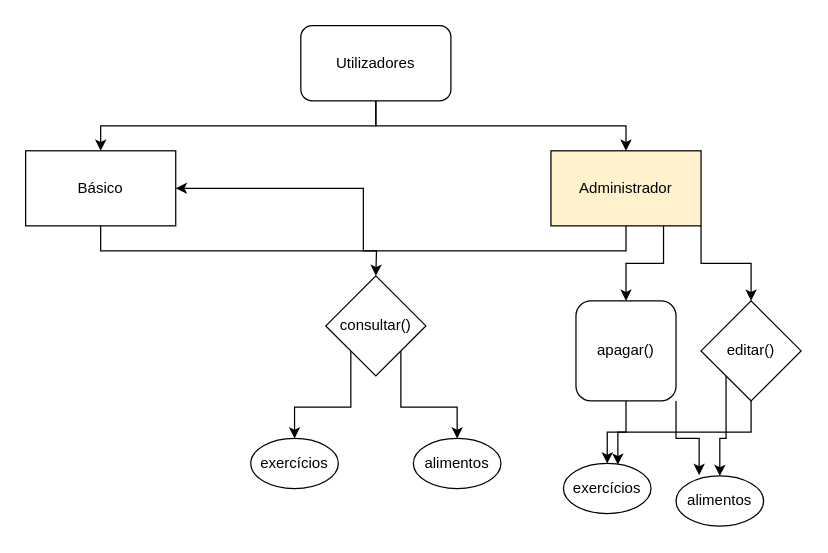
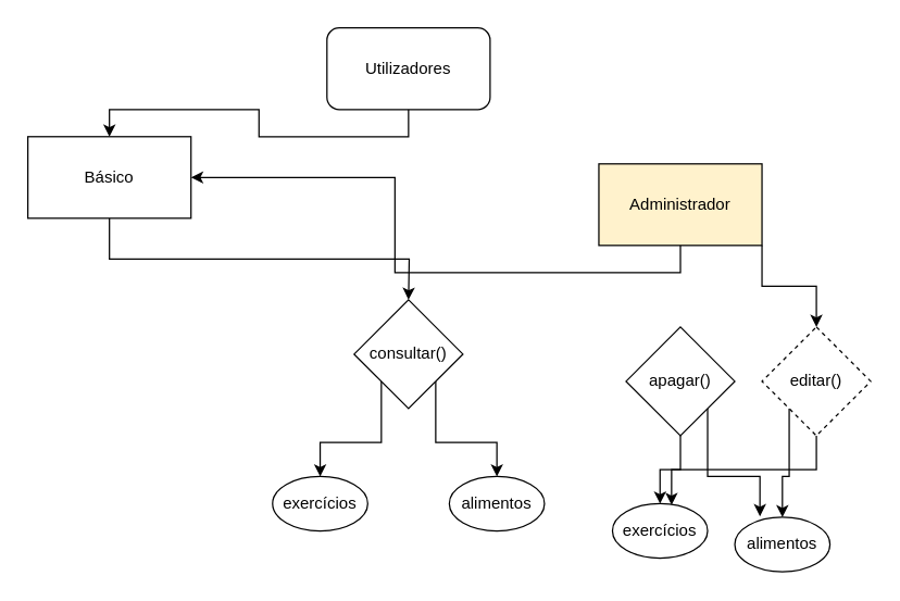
- <mxCell id="9" style="edgeStyle=orthogonalEdgeStyle;rounded=0;orthogonalLoop=1;jettySize=auto;html=1;exitX=0.5;exitY=1;exitDx=0;exitDy=0;entryX=0.5;entryY=0;entryDx=0;entryDy=0;fontFamily=Helvetica;" edge="1" parent="1" source="10" target="7"><mxGeometry relative="1" as="geometry" /></mxCell>
- <mxCell id="3" value="Básico" style="rounded=0;whiteSpace=wrap;html=1;fontFamily=Helvetica;" vertex="1" parent="1"><mxGeometry x="20" y="120" width="120" height="60" as="geometry" /></mxCell>
+ <mxCell id="3" value="Básico" style="rounded=0;whiteSpace=wrap;html=1;fontFamily=Helvetica;" vertex="1" parent="1"><mxGeometry x="20" y="100" width="120" height="60" as="geometry" /></mxCell>
- <mxCell id="6" style="edgeStyle=orthogonalEdgeStyle;rounded=0;orthogonalLoop=1;jettySize=auto;html=1;exitX=0.75;exitY=1;exitDx=0;exitDy=0;fontFamily=Helvetica;" edge="1" parent="1" source="7" target="19"><mxGeometry relative="1" as="geometry" /></mxCell>
- <mxCell id="19" value="apagar()" style="whiteSpace=wrap;html=1;fontFamily=Helvetica;rounded=1;" vertex="1" parent="1"><mxGeometry x="460" y="240" width="80" height="80" as="geometry" /></mxCell>
+ <mxCell id="19" value="apagar()" style="rhombus;whiteSpace=wrap;html=1;fontFamily=Helvetica;" vertex="1" parent="1"><mxGeometry x="460" y="240" width="80" height="80" as="geometry" /></mxCell>
- <mxCell id="16" value="editar()" style="rhombus;whiteSpace=wrap;html=1;fontFamily=Helvetica;" vertex="1" parent="1"><mxGeometry x="560" y="240" width="80" height="80" as="geometry" /></mxCell>
+ <mxCell id="16" value="editar()" style="rhombus;whiteSpace=wrap;html=1;fontFamily=Helvetica;dashed=1;" vertex="1" parent="1"><mxGeometry x="560" y="240" width="80" height="80" as="geometry" /></mxCell>
